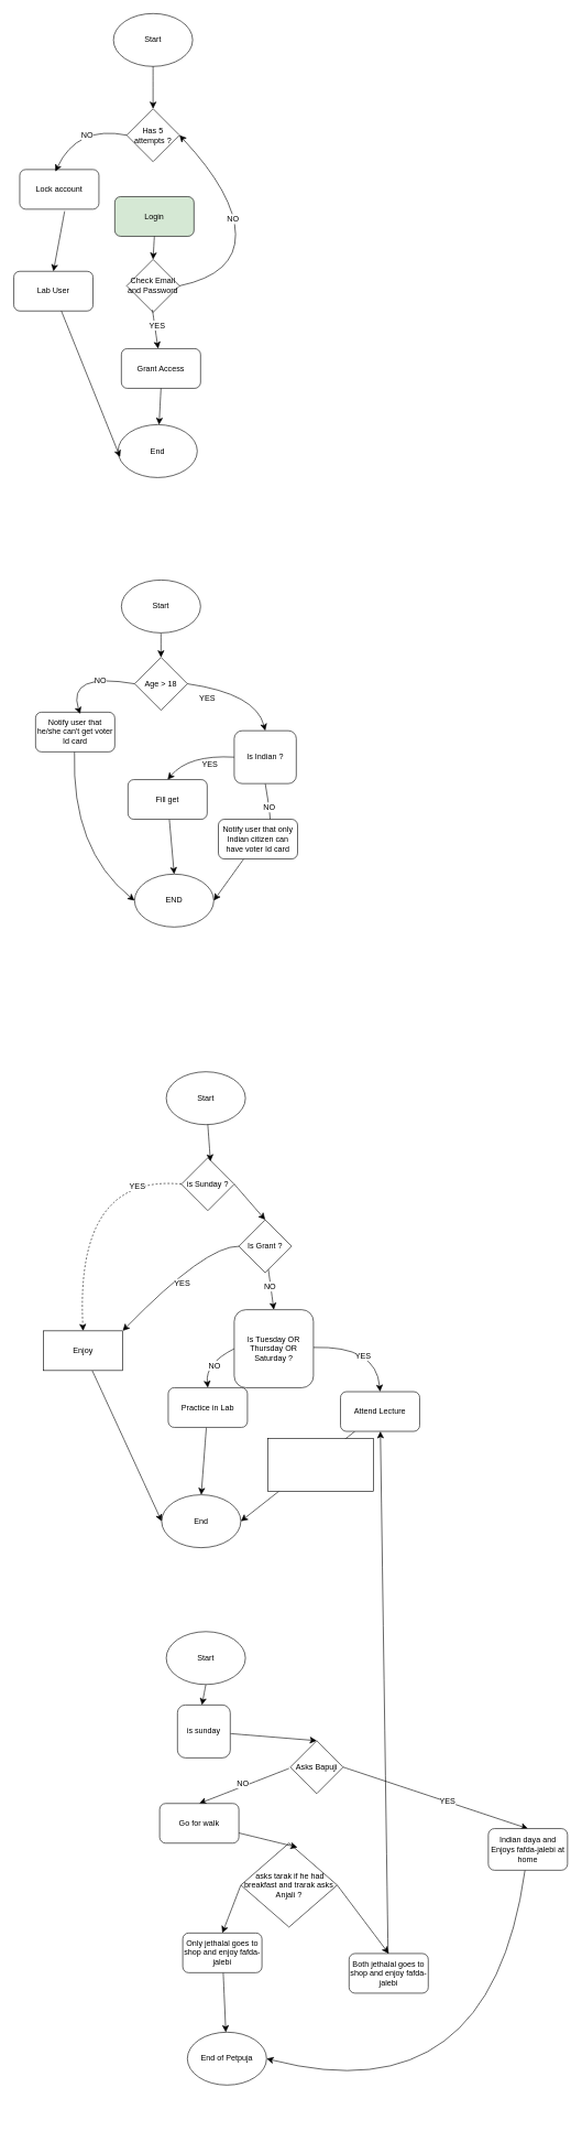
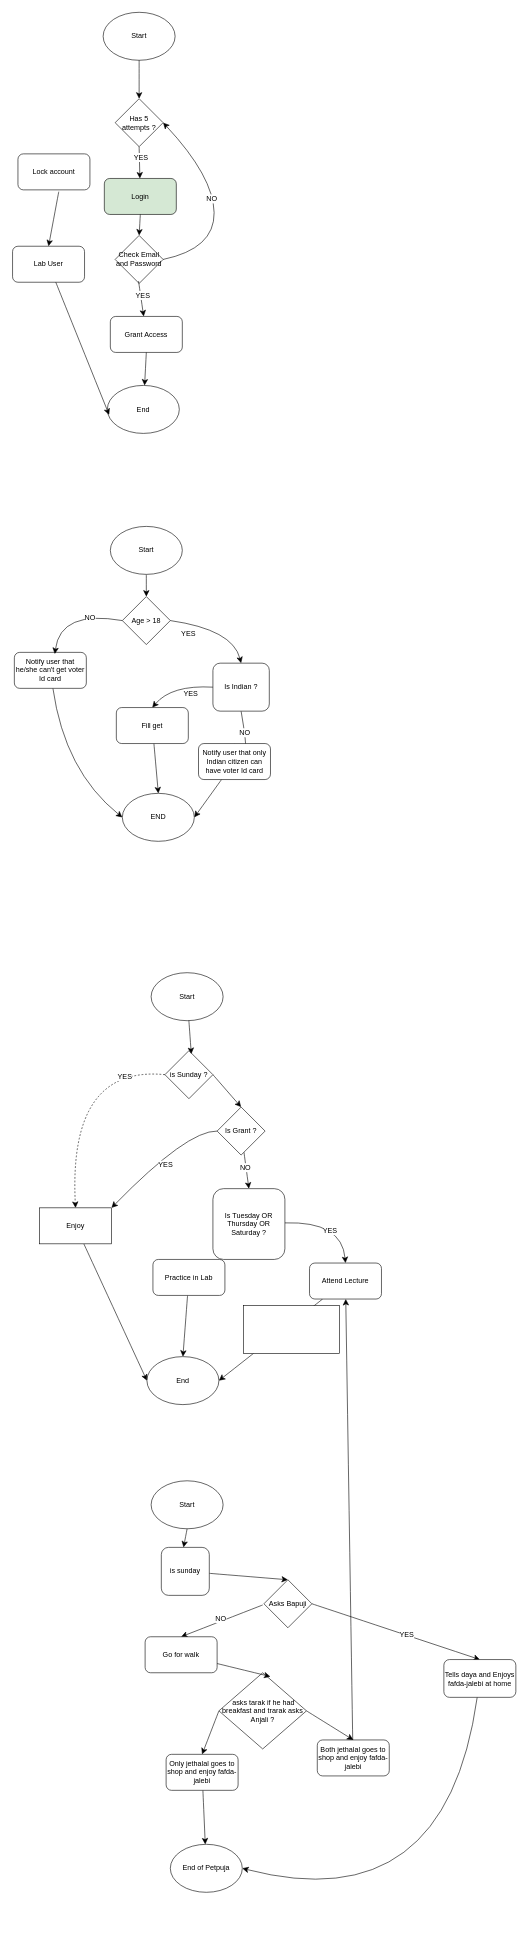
- <mxCell id="6" value="" style="endArrow=classic;html=1;rounded=0;fontSize=12;startSize=8;endSize=8;curved=1;exitX=0;exitY=0.5;exitDx=0;exitDy=0;entryX=0.45;entryY=0.05;entryDx=0;entryDy=0;entryPerimeter=0;" parent="1" source="3" target="5" edge="1"><mxGeometry width="50" height="50" relative="1" as="geometry"><mxPoint x="266" y="257" as="sourcePoint" /><mxPoint x="316" y="207" as="targetPoint" /><Array as="points"><mxPoint x="116" y="189" /></Array></mxGeometry></mxCell>
- <mxCell id="7" value="NO" style="edgeLabel;html=1;align=center;verticalAlign=middle;resizable=0;points=[];fontSize=12;" parent="6" vertex="1" connectable="0"><mxGeometry x="-0.234" y="12" relative="1" as="geometry"><mxPoint as="offset" /></mxGeometry></mxCell>
+ <mxCell id="9" value="" style="endArrow=classic;html=1;rounded=0;fontSize=12;startSize=8;endSize=8;curved=1;exitX=0.5;exitY=1;exitDx=0;exitDy=0;" parent="1" source="3" target="8" edge="1"><mxGeometry width="50" height="50" relative="1" as="geometry"><mxPoint x="266" y="357" as="sourcePoint" /><mxPoint x="316" y="307" as="targetPoint" /></mxGeometry></mxCell>
+ <mxCell id="10" value="YES" style="edgeLabel;html=1;align=center;verticalAlign=middle;resizable=0;points=[];fontSize=12;" parent="9" vertex="1" connectable="0"><mxGeometry x="-0.311" y="2" relative="1" as="geometry"><mxPoint as="offset" /></mxGeometry></mxCell>
- <mxCell id="30" value="Notify user that he/she can't get voter Id card" style="rounded=1;whiteSpace=wrap;html=1;" parent="1" vertex="1"><mxGeometry x="53" y="1077" width="120" height="60" as="geometry" /></mxCell>
+ <mxCell id="30" value="Notify user that he/she can't get voter Id card" style="rounded=1;whiteSpace=wrap;html=1;" parent="1" vertex="1"><mxGeometry x="23" y="1087" width="120" height="60" as="geometry" /></mxCell>
- <mxCell id="53" style="edgeStyle=none;curved=1;rounded=0;orthogonalLoop=1;jettySize=auto;html=1;exitX=0;exitY=0.5;exitDx=0;exitDy=0;entryX=0.5;entryY=0;entryDx=0;entryDy=0;fontSize=12;startSize=8;endSize=8;" parent="1" source="56" target="60" edge="1"><mxGeometry relative="1" as="geometry"><Array as="points"><mxPoint x="310" y="2062" /></Array></mxGeometry></mxCell>
- <mxCell id="54" value="NO" style="edgeLabel;html=1;align=center;verticalAlign=middle;resizable=0;points=[];fontSize=12;" parent="53" vertex="1" connectable="0"><mxGeometry x="-0.098" y="9" relative="1" as="geometry"><mxPoint as="offset" /></mxGeometry></mxCell>
- <mxCell id="72" value="Indian daya and Enjoys fafda-jalebi at home" style="rounded=1;whiteSpace=wrap;html=1;" parent="1" vertex="1"><mxGeometry x="739" y="2766" width="120" height="63" as="geometry" /></mxCell>
+ <mxCell id="72" value="Tells daya and Enjoys fafda-jalebi at home" style="rounded=1;whiteSpace=wrap;html=1;" parent="1" vertex="1"><mxGeometry x="739" y="2766" width="120" height="63" as="geometry" /></mxCell>
- <mxCell id="81" value="Both jethalal goes to shop and enjoy fafda-jalebi" style="rounded=1;whiteSpace=wrap;html=1;" parent="1" vertex="1"><mxGeometry x="528" y="2955" width="120" height="60" as="geometry" /></mxCell>
+ <mxCell id="81" value="Both jethalal goes to shop and enjoy fafda-jalebi" style="rounded=1;whiteSpace=wrap;html=1;" parent="1" vertex="1"><mxGeometry x="528" y="2900" width="120" height="60" as="geometry" /></mxCell>
